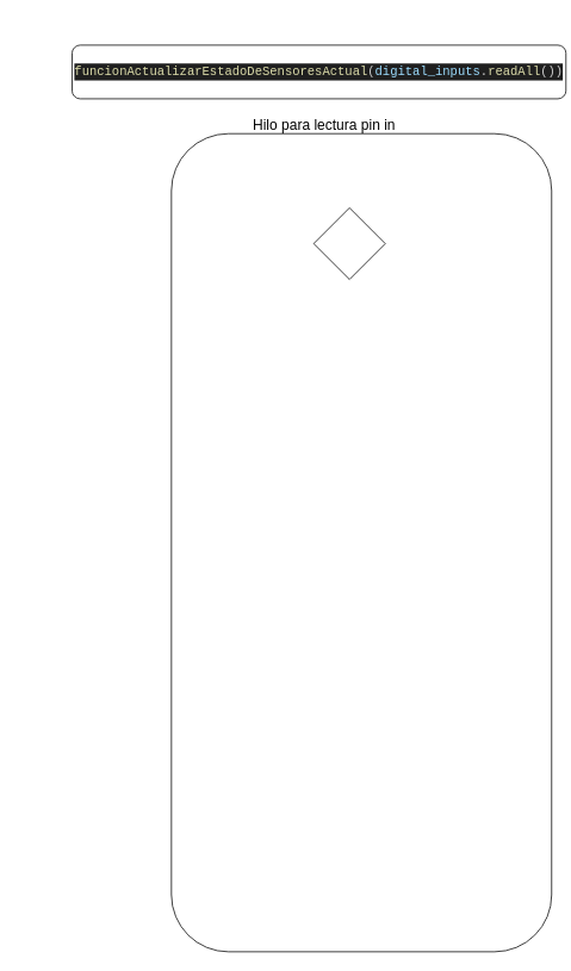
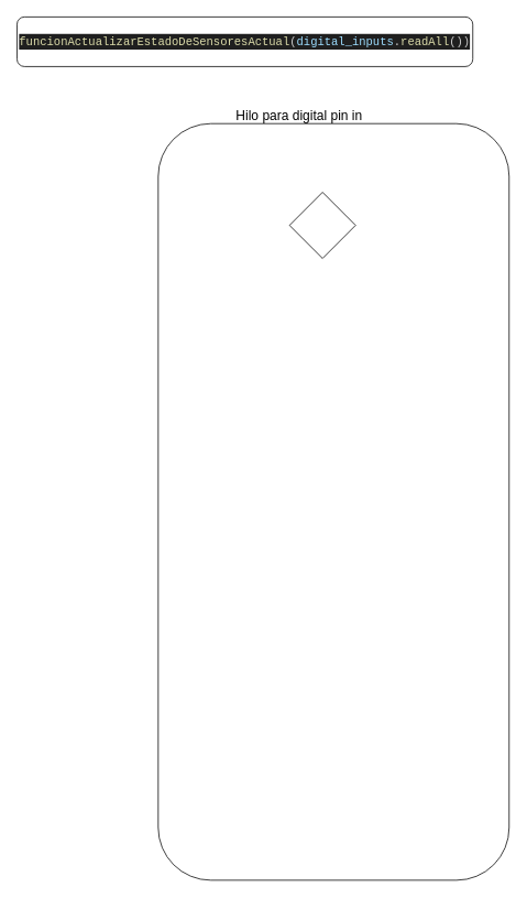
- <mxCell id="2" value="&lt;div style=&quot;color: rgb(204, 204, 204); background-color: rgb(31, 31, 31); font-family: Consolas, &amp;quot;Courier New&amp;quot;, monospace; font-size: 14px; line-height: 19px;&quot;&gt;&lt;span style=&quot;color: #dcdcaa;&quot;&gt;funcionActualizarEstadoDeSensoresActual&lt;/span&gt;(&lt;span style=&quot;color: #9cdcfe;&quot;&gt;digital_inputs&lt;/span&gt;.&lt;span style=&quot;color: #dcdcaa;&quot;&gt;readAll&lt;/span&gt;())&lt;/div&gt;" style="rounded=1;whiteSpace=wrap;html=1;fontSize=16;" parent="1" vertex="1"><mxGeometry x="80" y="50" width="552" height="60" as="geometry" /></mxCell>
+ <mxCell id="2" value="&lt;div style=&quot;color: rgb(204, 204, 204); background-color: rgb(31, 31, 31); font-family: Consolas, &amp;quot;Courier New&amp;quot;, monospace; font-size: 14px; line-height: 19px;&quot;&gt;&lt;span style=&quot;color: #dcdcaa;&quot;&gt;funcionActualizarEstadoDeSensoresActual&lt;/span&gt;(&lt;span style=&quot;color: #9cdcfe;&quot;&gt;digital_inputs&lt;/span&gt;.&lt;span style=&quot;color: #dcdcaa;&quot;&gt;readAll&lt;/span&gt;())&lt;/div&gt;" style="rounded=1;whiteSpace=wrap;html=1;fontSize=16;" parent="1" vertex="1"><mxGeometry x="20" y="20" width="552" height="60" as="geometry" /></mxCell>
- <mxCell id="4" value="Hilo para lectura pin in" style="text;html=1;strokeColor=none;fillColor=none;align=center;verticalAlign=middle;whiteSpace=wrap;rounded=0;fontSize=16;" parent="1" vertex="1"><mxGeometry x="249" y="124" width="226" height="30" as="geometry" /></mxCell>
+ <mxCell id="4" value="Hilo para digital pin in" style="text;html=1;strokeColor=none;fillColor=none;align=center;verticalAlign=middle;whiteSpace=wrap;rounded=0;fontSize=16;" parent="1" vertex="1"><mxGeometry x="249" y="124" width="226" height="30" as="geometry" /></mxCell>
